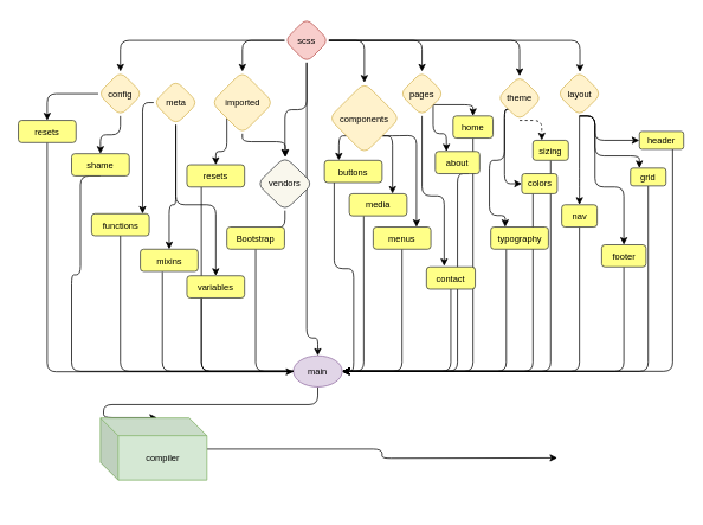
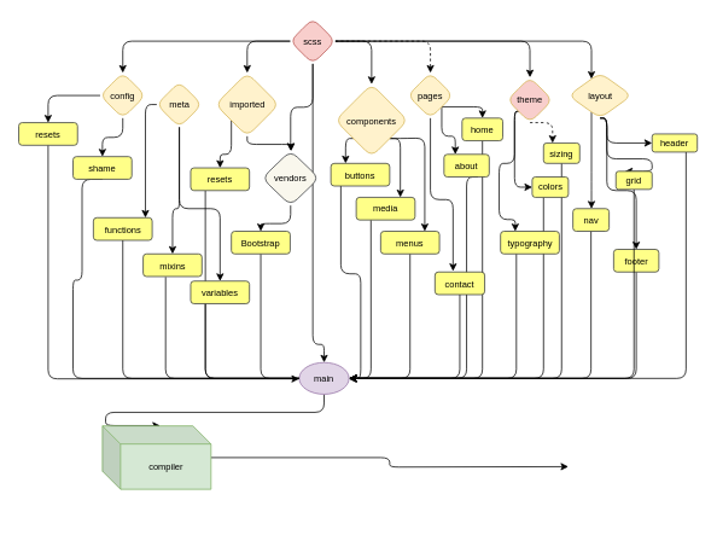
- <mxCell id="9" value="" style="edgeStyle=orthogonalEdgeStyle;orthogonalLoop=1;jettySize=auto;html=1;fontSize=10;" edge="1" parent="1" source="12" target="33"><mxGeometry relative="1" as="geometry" /></mxCell>
+ <mxCell id="9" value="" style="edgeStyle=orthogonalEdgeStyle;orthogonalLoop=1;jettySize=auto;html=1;fontSize=10;dashed=1;" edge="1" parent="1" source="12" target="33"><mxGeometry relative="1" as="geometry" /></mxCell>
- <mxCell id="25" value="layout" style="rhombus;whiteSpace=wrap;html=1;fillColor=#fff2cc;strokeColor=#d6b656;rounded=1;fontSize=10;" vertex="1" parent="1"><mxGeometry x="627.5" y="80" width="50" height="50" as="geometry" /></mxCell>
+ <mxCell id="25" value="layout" style="rhombus;whiteSpace=wrap;html=1;fillColor=#fff2cc;strokeColor=#d6b656;rounded=1;fontSize=10;" vertex="1" parent="1"><mxGeometry x="627.5" y="80" width="70" height="50" as="geometry" /></mxCell>
- <mxCell id="29" value="theme" style="rhombus;whiteSpace=wrap;html=1;fillColor=#fff2cc;strokeColor=#d6b656;rounded=1;fontSize=10;" vertex="1" parent="1"><mxGeometry x="560" y="85" width="50" height="50" as="geometry" /></mxCell>
+ <mxCell id="29" value="theme" style="rhombus;whiteSpace=wrap;html=1;fillColor=#f8cecc;strokeColor=#d6b656;rounded=1;fontSize=10;" vertex="1" parent="1"><mxGeometry x="560" y="85" width="50" height="50" as="geometry" /></mxCell>
- <mxCell id="75" value="grid" style="whiteSpace=wrap;html=1;fillColor=#ffff88;strokeColor=#36393d;rounded=1;fontSize=10;" vertex="1" parent="1"><mxGeometry x="710" y="188.75" width="40" height="20" as="geometry" /></mxCell>
+ <mxCell id="75" value="grid" style="whiteSpace=wrap;html=1;fillColor=#ffff88;strokeColor=#36393d;rounded=1;fontSize=10;" vertex="1" parent="1"><mxGeometry x="680" y="188.75" width="40" height="20" as="geometry" /></mxCell>
- <mxCell id="53" value="vendors" style="rhombus;whiteSpace=wrap;html=1;fillColor=#f9f7ed;strokeColor=#36393d;rounded=1;fontSize=10;" vertex="1" parent="1"><mxGeometry x="289" y="176" width="63" height="60.5" as="geometry" /></mxCell>
+ <mxCell id="53" value="vendors" style="rhombus;whiteSpace=wrap;html=1;fillColor=#f9f7ed;strokeColor=#36393d;rounded=1;fontSize=10;" vertex="1" parent="1"><mxGeometry x="289" y="166" width="63" height="60.5" as="geometry" /></mxCell>
